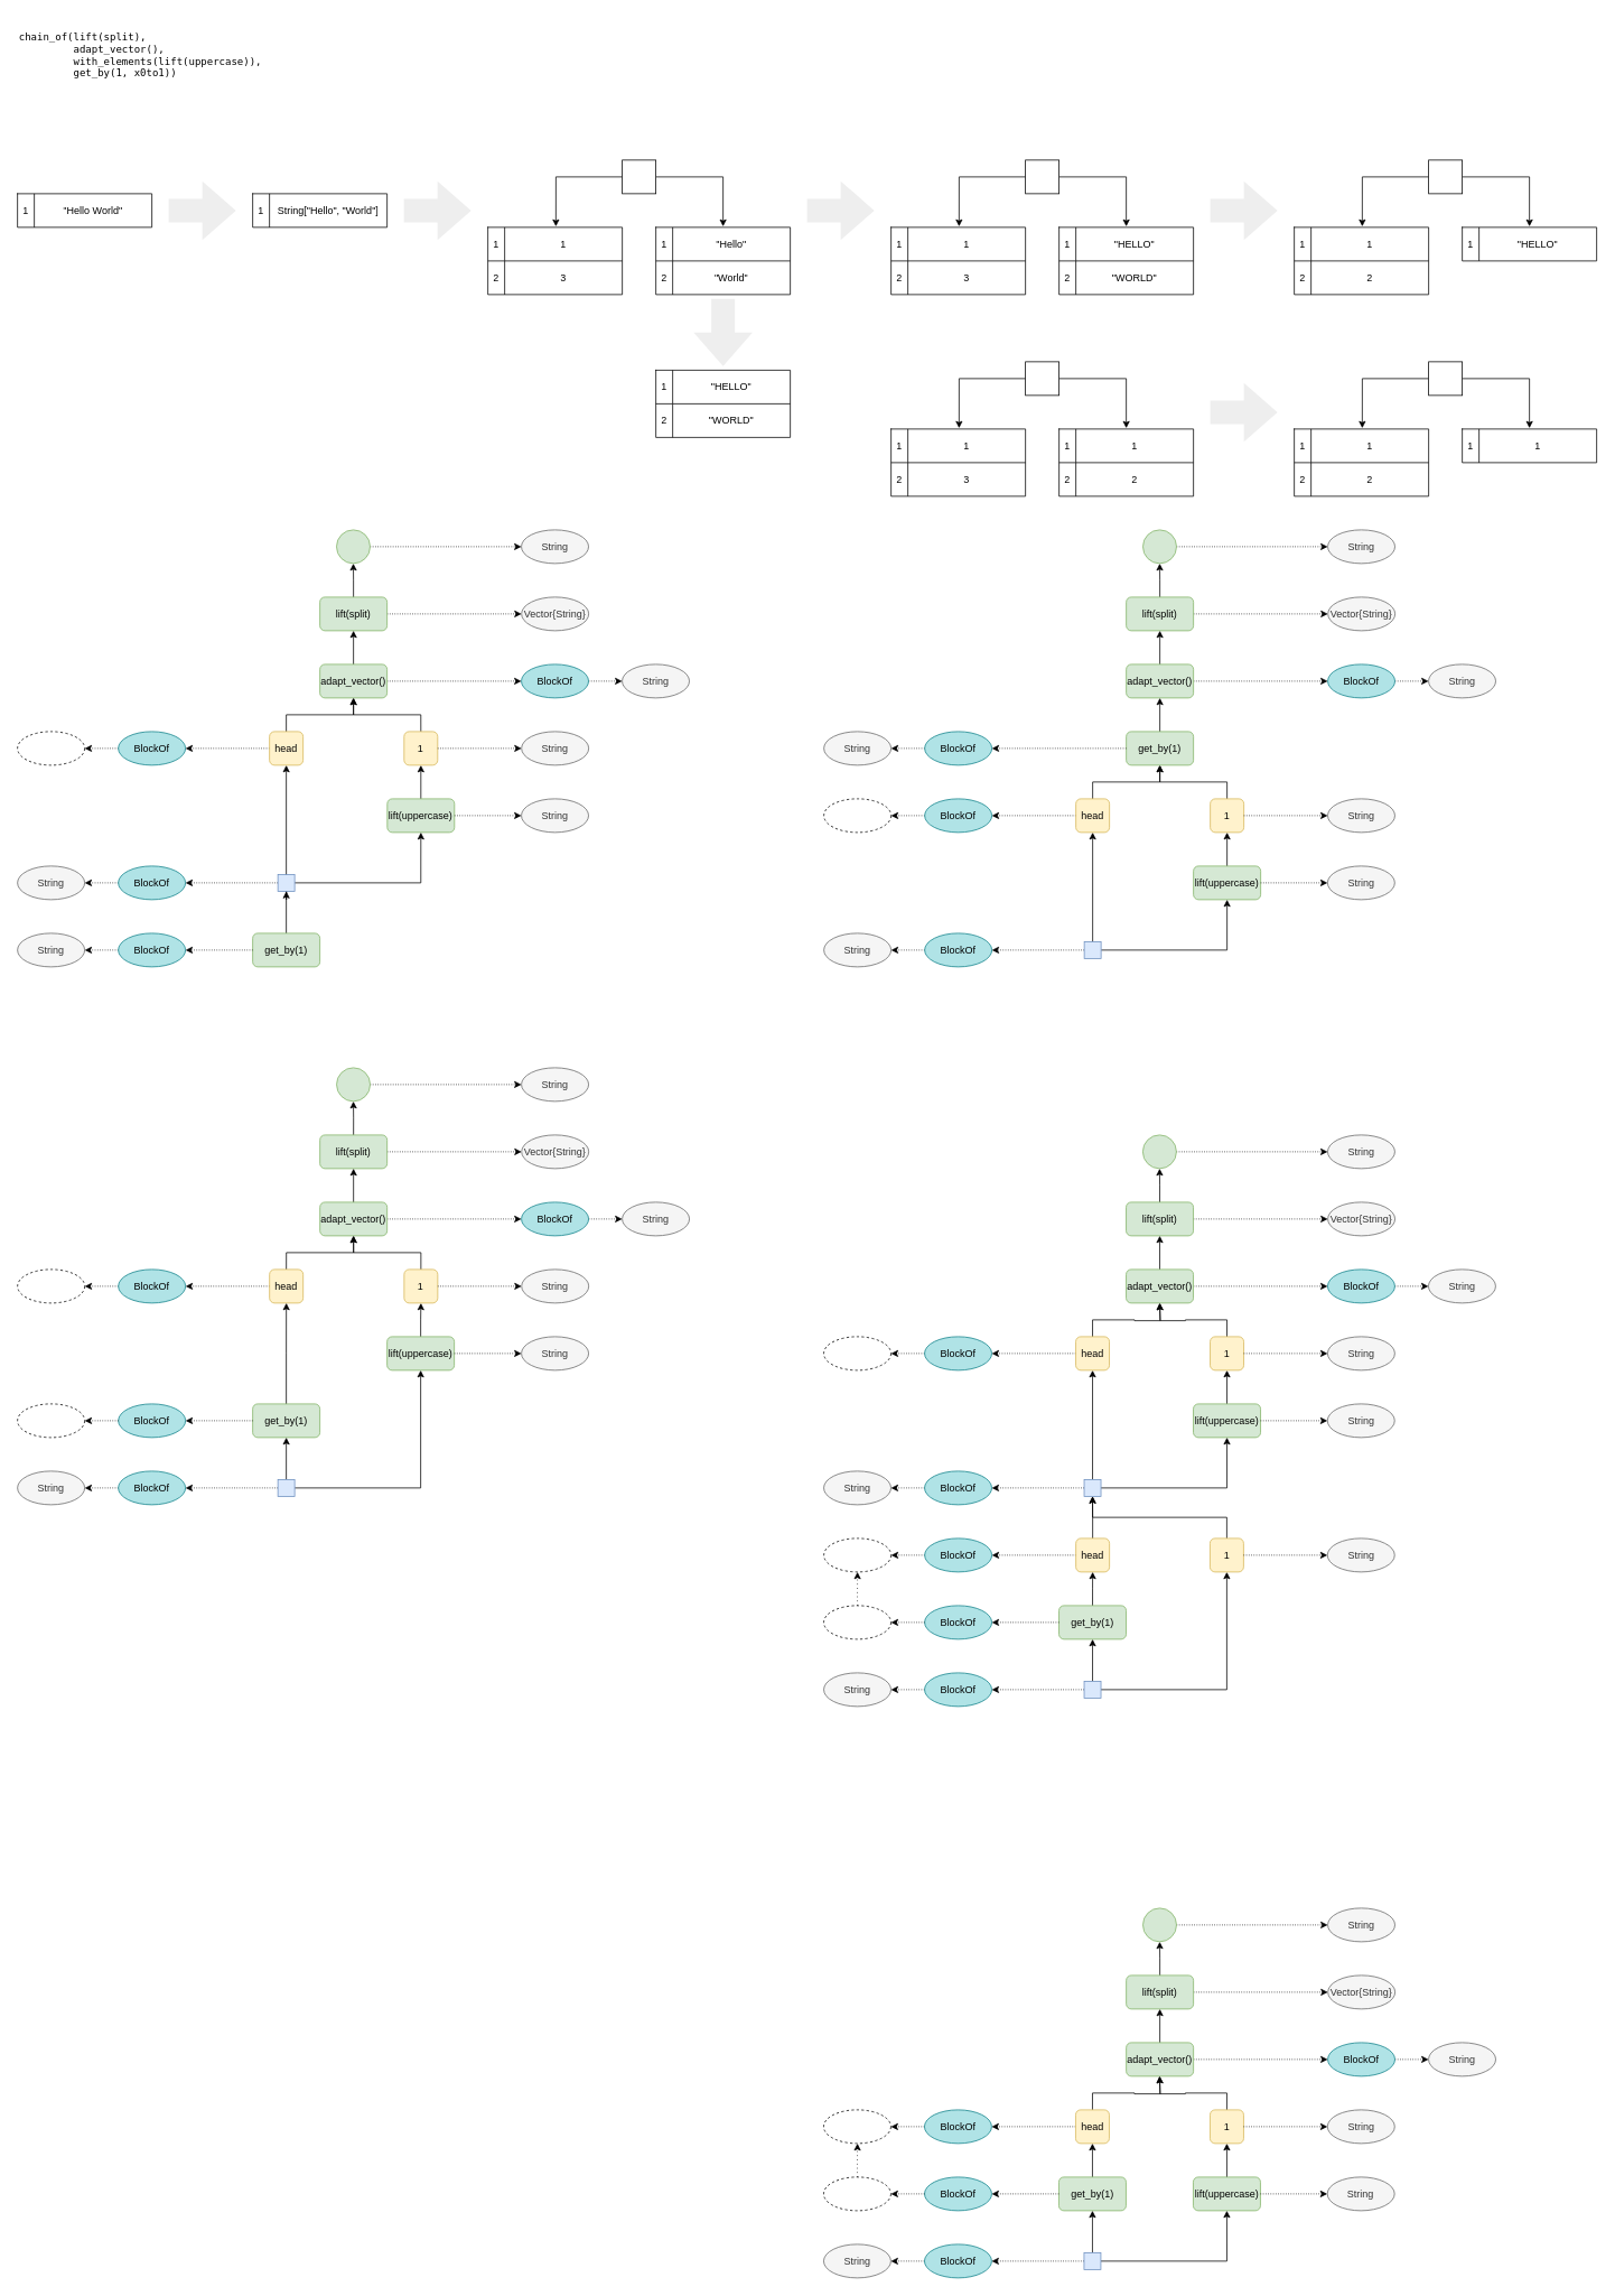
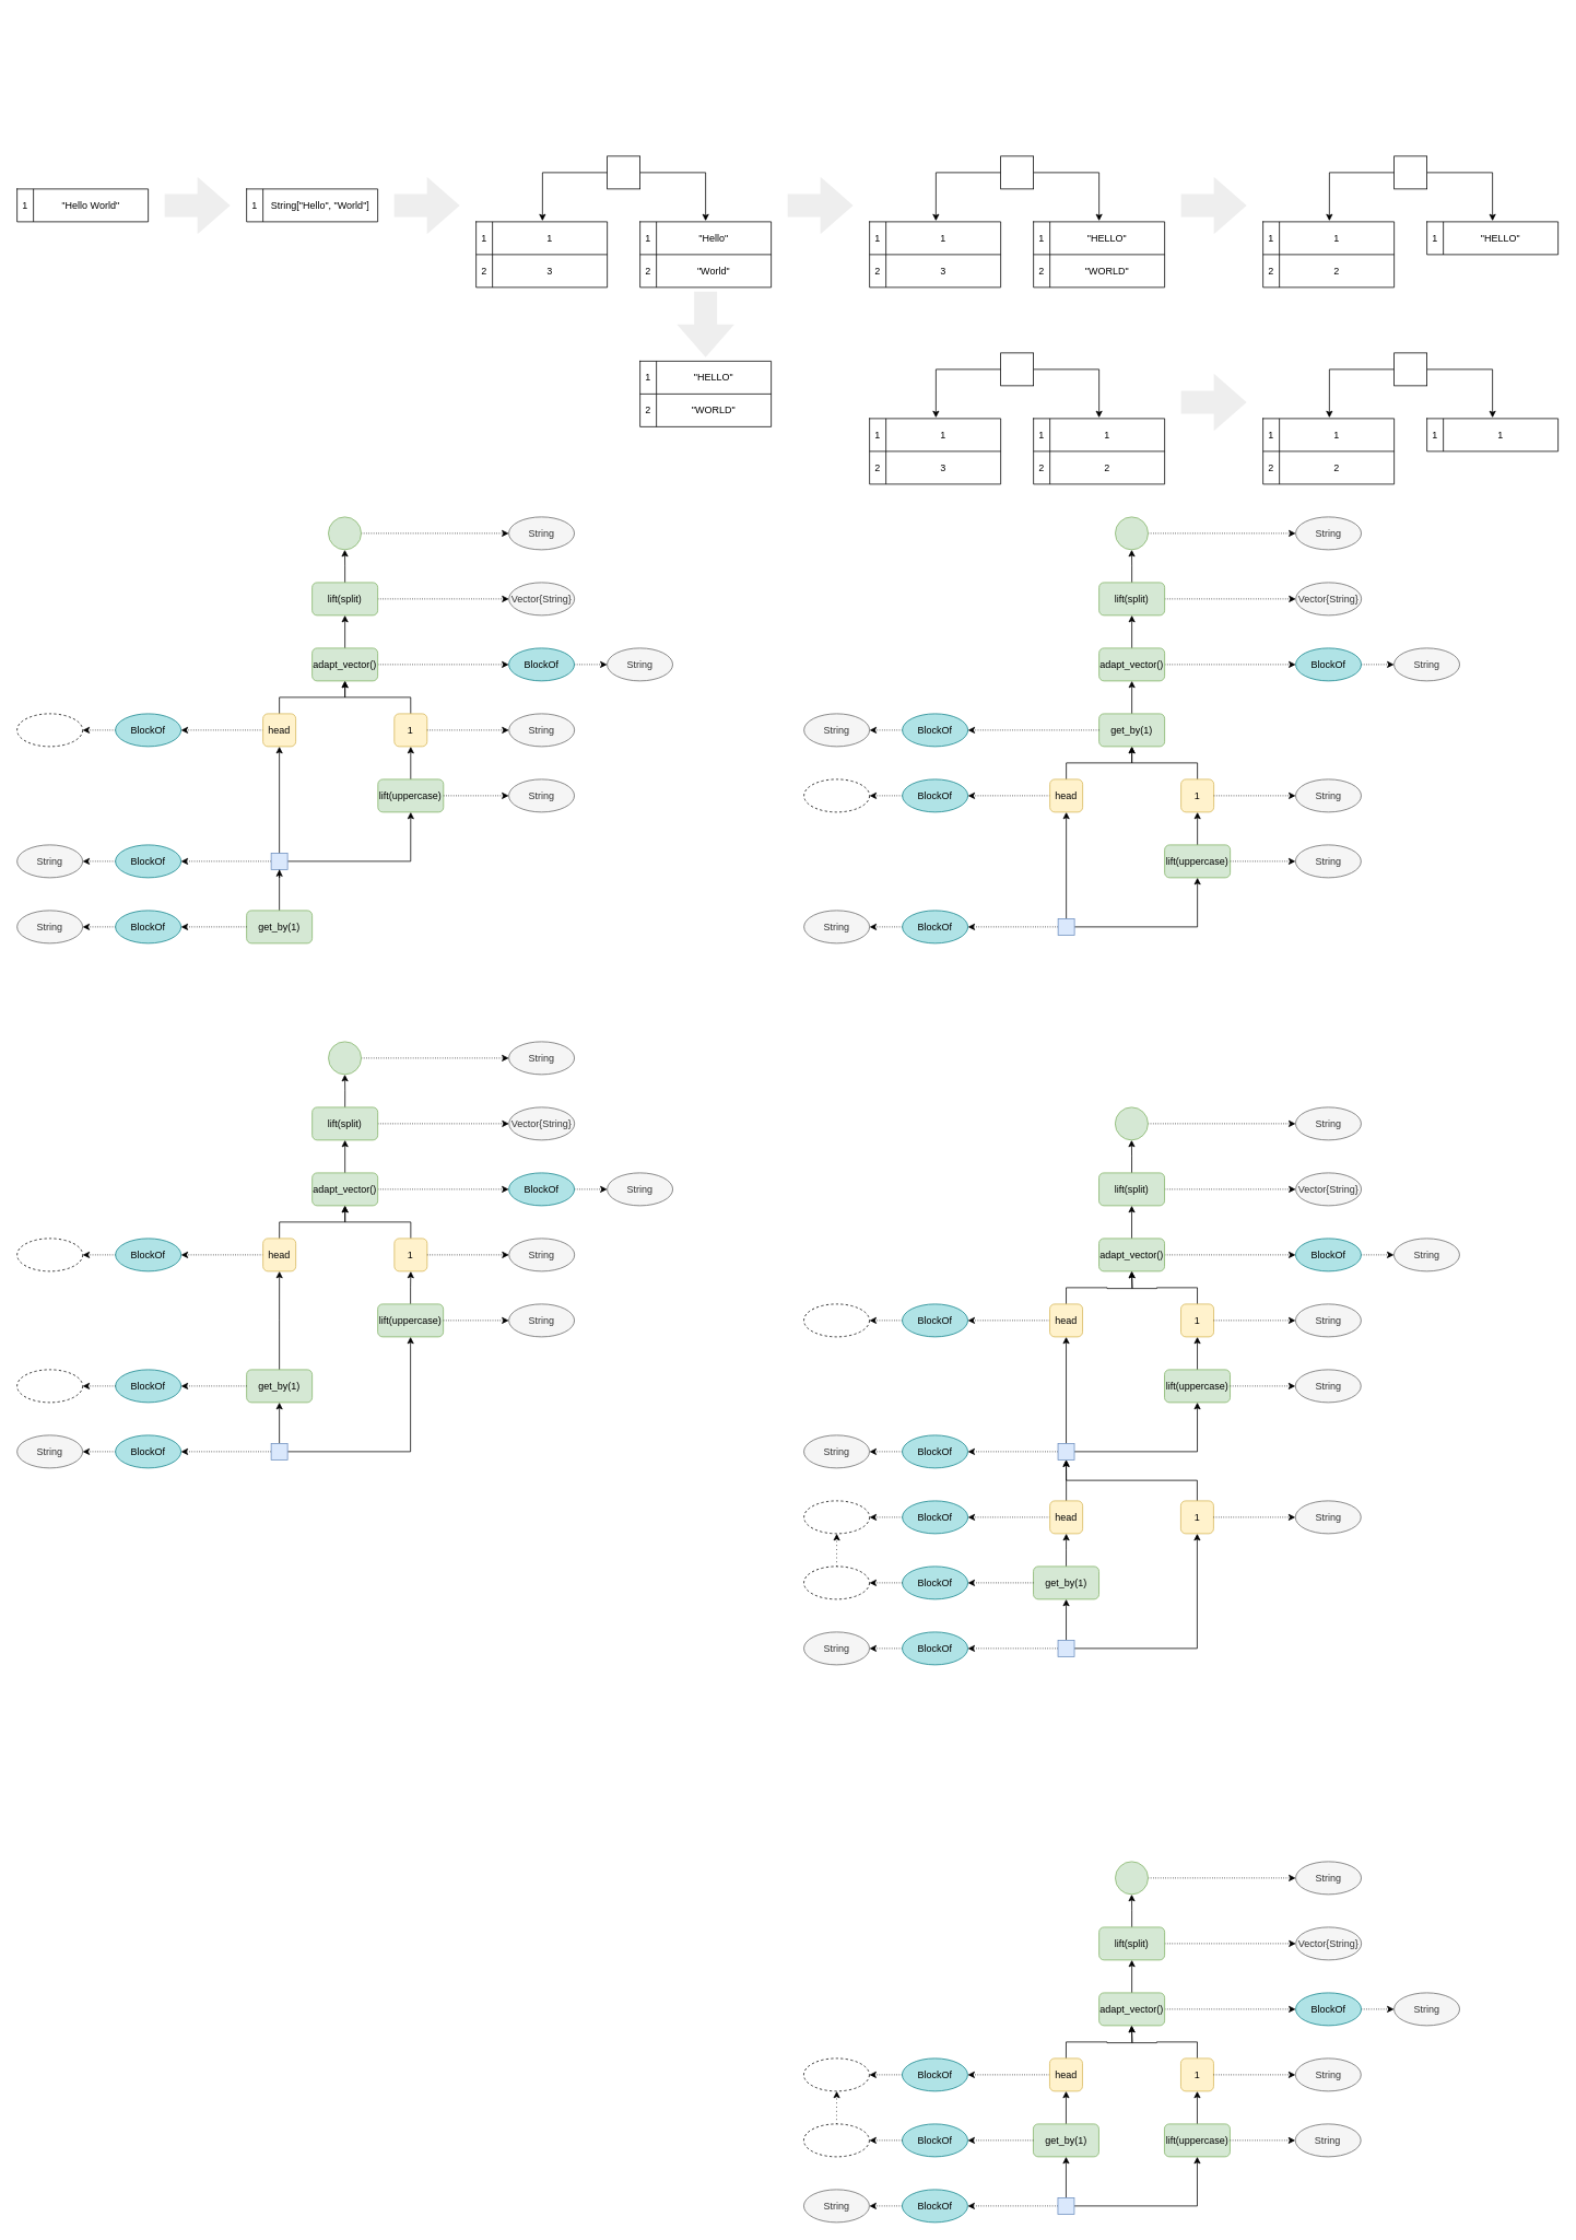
- <mxCell id="2" value="&lt;pre&gt;chain_of(lift(split),&lt;br&gt;         adapt_vector(),&lt;br&gt;         with_elements(lift(uppercase)),&lt;br&gt;         get_by(1, x0to1))&lt;/pre&gt;" style="text;html=1;align=left;verticalAlign=middle;resizable=0;points=[];autosize=1;" vertex="1" parent="1"><mxGeometry x="20" y="20" width="300" height="90" as="geometry" /></mxCell>
